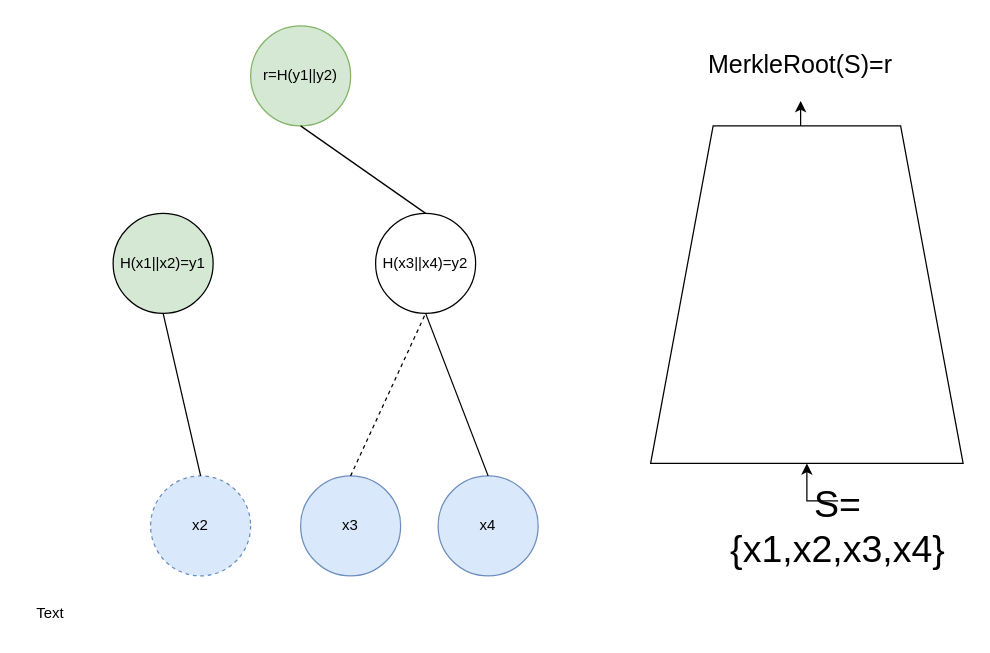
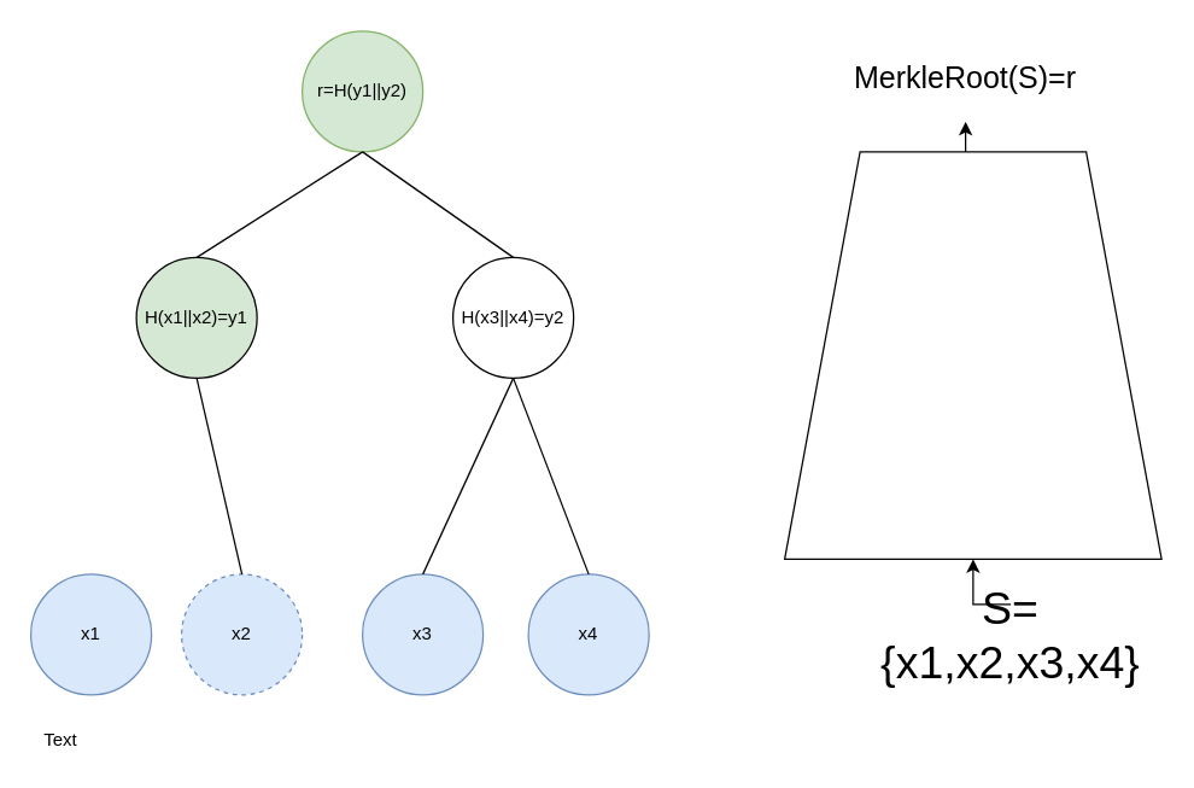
+ <mxCell id="9" value="" style="endArrow=none;html=1;entryX=0.5;entryY=1;entryDx=0;entryDy=0;exitX=0.5;exitY=0;exitDx=0;exitDy=0;" parent="1" source="3" target="2" edge="1"><mxGeometry width="50" height="50" relative="1" as="geometry"><mxPoint x="160" y="220" as="sourcePoint" /><mxPoint x="210" y="170" as="targetPoint" /></mxGeometry></mxCell>
- <mxCell id="12" value="" style="endArrow=none;html=1;entryX=0.5;entryY=1;entryDx=0;entryDy=0;exitX=0.5;exitY=0;exitDx=0;exitDy=0;dashed=1;" parent="1" source="6" target="4" edge="1"><mxGeometry width="50" height="50" relative="1" as="geometry"><mxPoint x="80" y="400" as="sourcePoint" /><mxPoint x="150" y="270" as="targetPoint" /></mxGeometry></mxCell>
+ <mxCell id="12" value="" style="endArrow=none;html=1;entryX=0.5;entryY=1;entryDx=0;entryDy=0;exitX=0.5;exitY=0;exitDx=0;exitDy=0;" parent="1" source="6" target="4" edge="1"><mxGeometry width="50" height="50" relative="1" as="geometry"><mxPoint x="80" y="400" as="sourcePoint" /><mxPoint x="150" y="270" as="targetPoint" /></mxGeometry></mxCell>
+ <mxCell id="5" value="&lt;div&gt;x1&lt;/div&gt;" style="ellipse;whiteSpace=wrap;html=1;fillColor=#dae8fc;strokeColor=#6c8ebf;" parent="1" vertex="1"><mxGeometry x="20" y="380" width="80" height="80" as="geometry" /></mxCell>
